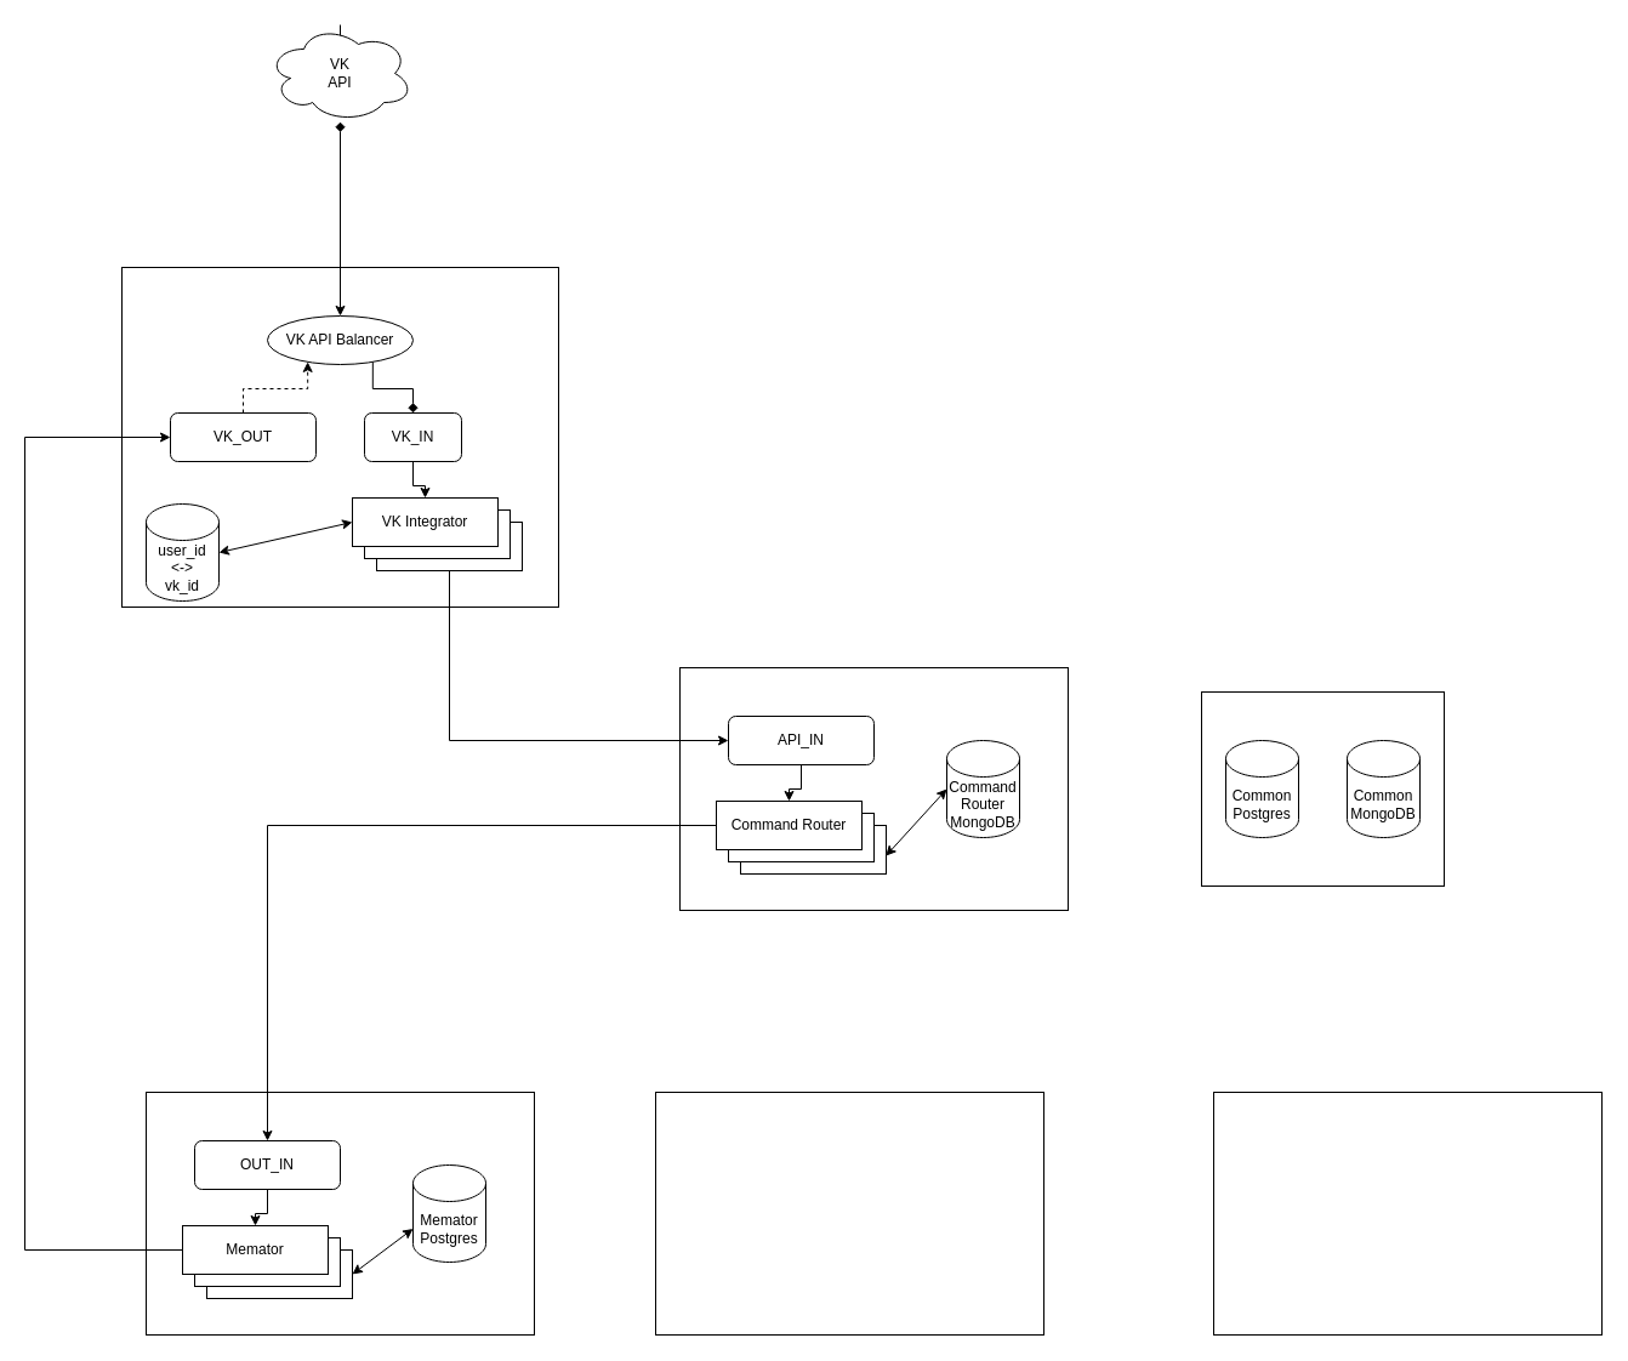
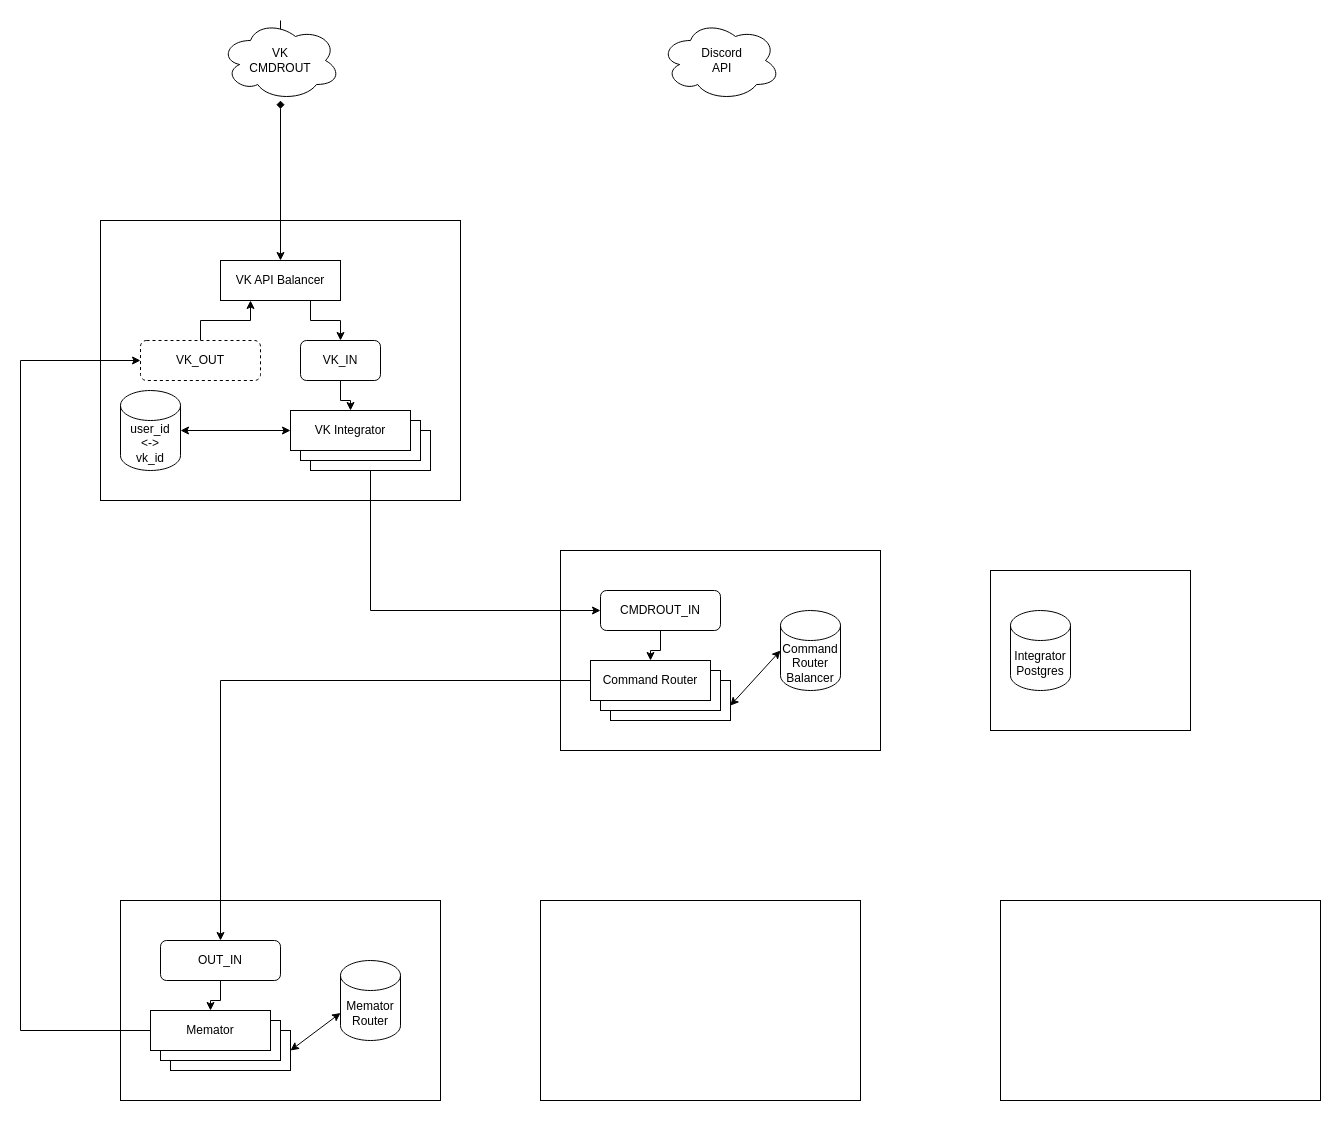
- <mxCell id="35" value="&lt;div&gt;VK &lt;br&gt;&lt;/div&gt;&lt;div&gt;API&lt;br&gt;&lt;/div&gt;" style="ellipse;shape=cloud;whiteSpace=wrap;html=1;rounded=0;fillColor=default;" parent="1" vertex="1"><mxGeometry x="220" y="20" width="120" height="80" as="geometry" /></mxCell>
+ <mxCell id="35" value="&lt;div&gt;VK &lt;br&gt;&lt;/div&gt;&lt;div&gt;CMDROUT&lt;br&gt;&lt;/div&gt;" style="ellipse;shape=cloud;whiteSpace=wrap;html=1;rounded=0;fillColor=default;" parent="1" vertex="1"><mxGeometry x="220" y="20" width="120" height="80" as="geometry" /></mxCell>
+ <mxCell id="37" value="&lt;div&gt;&amp;nbsp;Discord&lt;/div&gt;&amp;nbsp;API" style="ellipse;shape=cloud;whiteSpace=wrap;html=1;rounded=0;fillColor=default;" parent="1" vertex="1"><mxGeometry x="660" y="20" width="120" height="80" as="geometry" /></mxCell>
- <mxCell id="21" value="&lt;div&gt;VK API Balancer&lt;/div&gt;" style="ellipse;whiteSpace=wrap;html=1;" parent="1" vertex="1"><mxGeometry x="220" width="120" height="40" as="geometry" y="260" /></mxCell>
+ <mxCell id="21" value="&lt;div&gt;VK API Balancer&lt;/div&gt;" style="rounded=0;whiteSpace=wrap;html=1;" parent="1" vertex="1"><mxGeometry x="220" width="120" height="40" as="geometry" y="260" /></mxCell>
- <mxCell id="16" style="edgeStyle=orthogonalEdgeStyle;rounded=0;orthogonalLoop=1;jettySize=auto;html=1;entryX=0.25;entryY=1;entryDx=0;entryDy=0;dashed=1;" parent="1" source="17" target="21" edge="1"><mxGeometry relative="1" as="geometry" /></mxCell>
+ <mxCell id="16" style="edgeStyle=orthogonalEdgeStyle;rounded=0;orthogonalLoop=1;jettySize=auto;html=1;entryX=0.25;entryY=1;entryDx=0;entryDy=0;" parent="1" source="17" target="21" edge="1"><mxGeometry relative="1" as="geometry" /></mxCell>
- <mxCell id="20" style="edgeStyle=orthogonalEdgeStyle;rounded=0;orthogonalLoop=1;jettySize=auto;html=1;exitX=0.75;exitY=1;exitDx=0;exitDy=0;entryX=0.5;entryY=0;entryDx=0;entryDy=0;endArrow=diamond;" parent="1" source="21" target="27" edge="1"><mxGeometry relative="1" as="geometry" /></mxCell>
+ <mxCell id="20" style="edgeStyle=orthogonalEdgeStyle;rounded=0;orthogonalLoop=1;jettySize=auto;html=1;exitX=0.75;exitY=1;exitDx=0;exitDy=0;entryX=0.5;entryY=0;entryDx=0;entryDy=0;" parent="1" source="21" target="27" edge="1"><mxGeometry relative="1" as="geometry" /></mxCell>
- <mxCell id="17" value="VK_OUT" style="rounded=1;whiteSpace=wrap;html=1;" parent="1" vertex="1"><mxGeometry x="140" y="340" width="120" height="40" as="geometry" /></mxCell>
+ <mxCell id="17" value="VK_OUT" style="rounded=1;whiteSpace=wrap;html=1;dashed=1;" parent="1" vertex="1"><mxGeometry x="140" y="340" width="120" height="40" as="geometry" /></mxCell>
- <mxCell id="38" value="&lt;div&gt;user_id&lt;/div&gt;&lt;div&gt;&amp;lt;-&amp;gt;&lt;/div&gt;&lt;div&gt;vk_id&lt;br&gt;&lt;/div&gt;" style="shape=cylinder3;whiteSpace=wrap;html=1;boundedLbl=1;backgroundOutline=1;size=15;rounded=0;fillColor=default;" parent="1" vertex="1"><mxGeometry x="120" y="415" width="60" height="80" as="geometry" /></mxCell>
+ <mxCell id="38" value="&lt;div&gt;user_id&lt;/div&gt;&lt;div&gt;&amp;lt;-&amp;gt;&lt;/div&gt;&lt;div&gt;vk_id&lt;br&gt;&lt;/div&gt;" style="shape=cylinder3;whiteSpace=wrap;html=1;boundedLbl=1;backgroundOutline=1;size=15;rounded=0;fillColor=default;" parent="1" vertex="1"><mxGeometry x="120" y="390" width="60" height="80" as="geometry" /></mxCell>
- <mxCell id="19" value="API_IN" style="rounded=1;whiteSpace=wrap;html=1;" parent="1" vertex="1"><mxGeometry x="600" y="590" width="120" height="40" as="geometry" /></mxCell>
+ <mxCell id="19" value="CMDROUT_IN" style="rounded=1;whiteSpace=wrap;html=1;" parent="1" vertex="1"><mxGeometry x="600" y="590" width="120" height="40" as="geometry" /></mxCell>
- <mxCell id="30" value="&lt;div&gt;Common&lt;/div&gt;&lt;div&gt;MongoDB&lt;br&gt;&lt;/div&gt;" style="shape=cylinder3;whiteSpace=wrap;html=1;boundedLbl=1;backgroundOutline=1;size=15;rounded=0;fillColor=default;" parent="1" vertex="1"><mxGeometry x="1110" y="610" width="60" height="80" as="geometry" /></mxCell>
- <mxCell id="33" value="&lt;div&gt;Command&lt;/div&gt;&lt;div&gt;Router&lt;/div&gt;&lt;div&gt;MongoDB&lt;br&gt;&lt;/div&gt;" style="shape=cylinder3;whiteSpace=wrap;html=1;boundedLbl=1;backgroundOutline=1;size=15;rounded=0;fillColor=default;" parent="1" vertex="1"><mxGeometry x="780" y="610" width="60" height="80" as="geometry" /></mxCell>
+ <mxCell id="33" value="&lt;div&gt;Command&lt;/div&gt;&lt;div&gt;Router&lt;/div&gt;&lt;div&gt;Balancer&lt;br&gt;&lt;/div&gt;" style="shape=cylinder3;whiteSpace=wrap;html=1;boundedLbl=1;backgroundOutline=1;size=15;rounded=0;fillColor=default;" parent="1" vertex="1"><mxGeometry x="780" y="610" width="60" height="80" as="geometry" /></mxCell>
- <mxCell id="29" value="&lt;div&gt;Common&lt;br&gt;&lt;/div&gt;&lt;div&gt;Postgres&lt;/div&gt;" style="shape=cylinder3;whiteSpace=wrap;html=1;boundedLbl=1;backgroundOutline=1;size=15;rounded=0;fillColor=default;" parent="1" vertex="1"><mxGeometry x="1010" y="610" width="60" height="80" as="geometry" /></mxCell>
+ <mxCell id="29" value="&lt;div&gt;Integrator&lt;br&gt;&lt;/div&gt;&lt;div&gt;Postgres&lt;/div&gt;" style="shape=cylinder3;whiteSpace=wrap;html=1;boundedLbl=1;backgroundOutline=1;size=15;rounded=0;fillColor=default;" parent="1" vertex="1"><mxGeometry x="1010" y="610" width="60" height="80" as="geometry" /></mxCell>
- <mxCell id="31" value="&lt;div&gt;Memator&lt;br&gt;&lt;/div&gt;&lt;div&gt;Postgres&lt;/div&gt;" style="shape=cylinder3;whiteSpace=wrap;html=1;boundedLbl=1;backgroundOutline=1;size=15;rounded=0;fillColor=default;" parent="1" vertex="1"><mxGeometry x="340" y="960" width="60" height="80" as="geometry" /></mxCell>
+ <mxCell id="31" value="&lt;div&gt;Memator&lt;br&gt;&lt;/div&gt;&lt;div&gt;Router&lt;/div&gt;" style="shape=cylinder3;whiteSpace=wrap;html=1;boundedLbl=1;backgroundOutline=1;size=15;rounded=0;fillColor=default;" parent="1" vertex="1"><mxGeometry x="340" y="960" width="60" height="80" as="geometry" /></mxCell>
